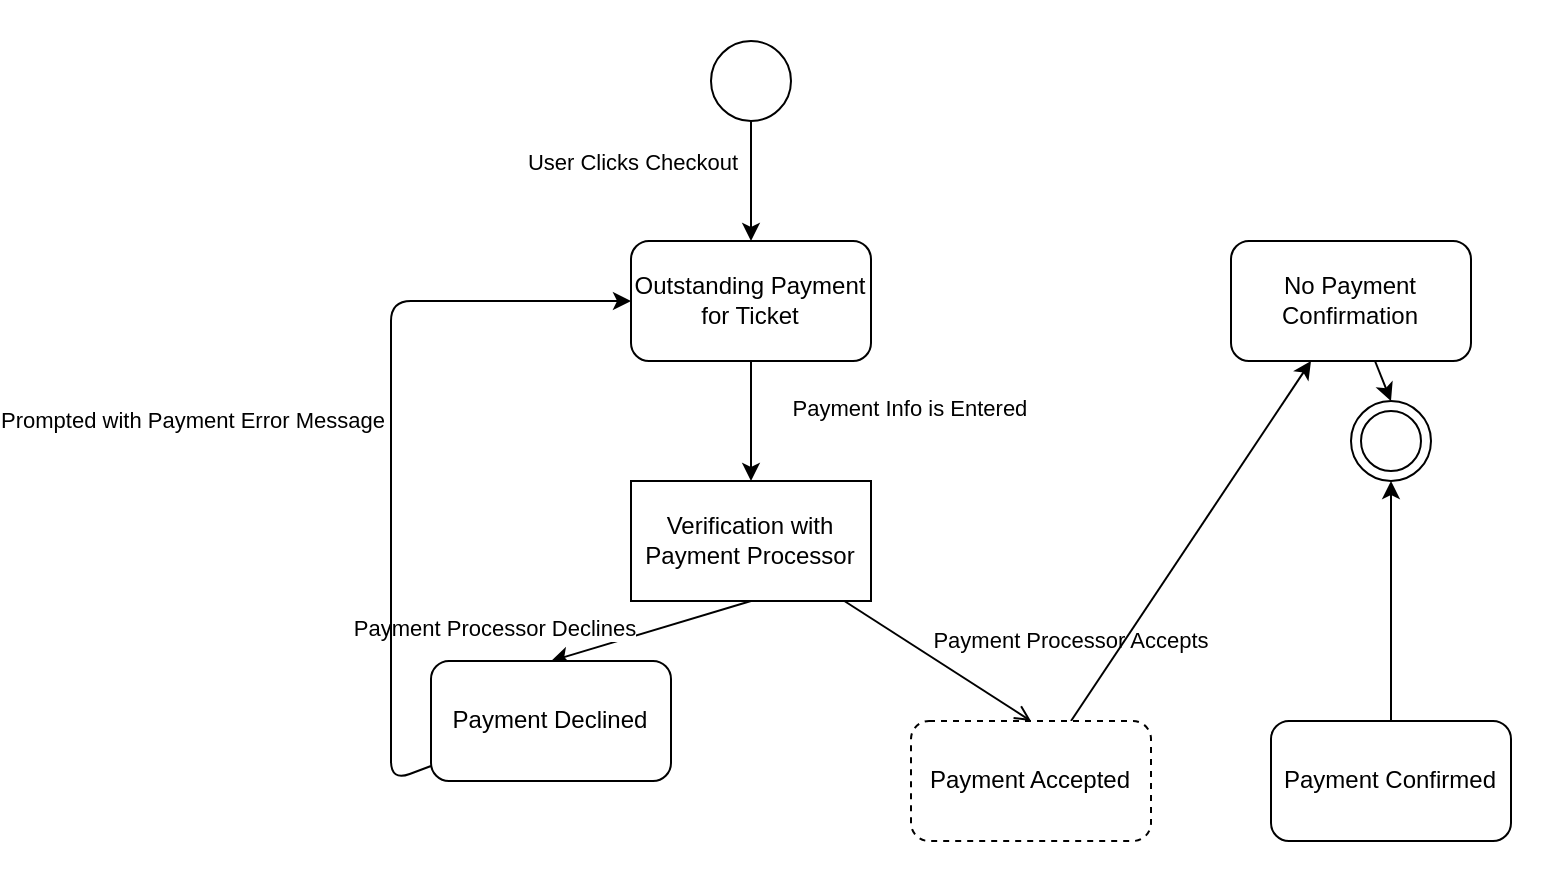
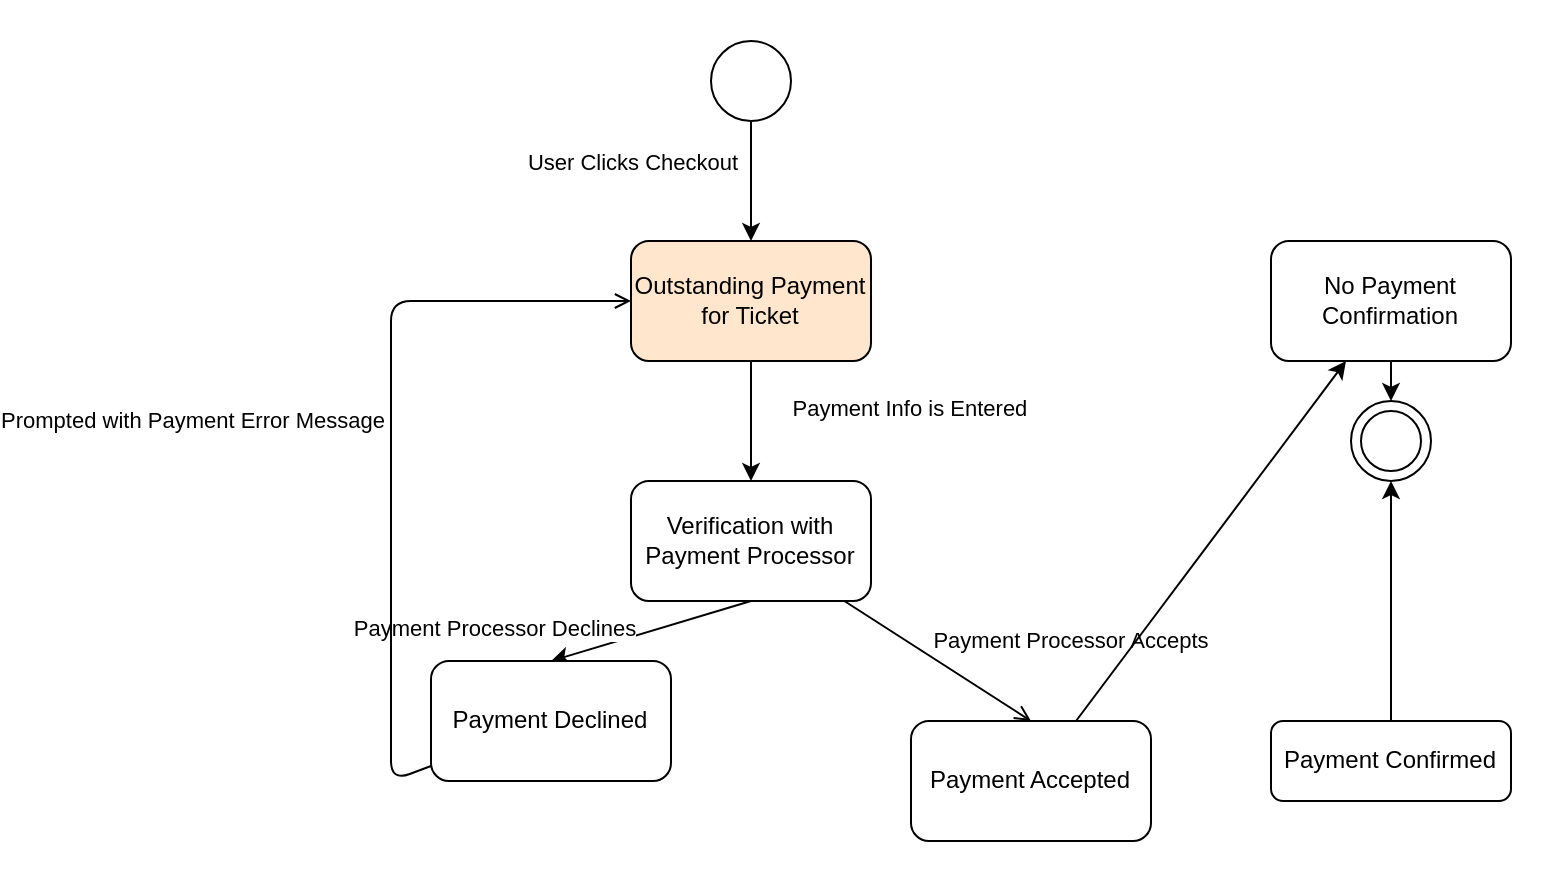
- <mxCell id="19" style="edgeStyle=none;html=1;entryX=0;entryY=0.5;entryDx=0;entryDy=0;fontColor=#000000;strokeColor=#000000;" edge="1" parent="1" source="21" target="9"><mxGeometry relative="1" as="geometry"><Array as="points"><mxPoint x="20" y="390" /><mxPoint x="20" y="150" /></Array></mxGeometry></mxCell>
+ <mxCell id="19" style="edgeStyle=none;html=1;entryX=0;entryY=0.5;entryDx=0;entryDy=0;fontColor=#000000;strokeColor=#000000;endArrow=open;" edge="1" parent="1" source="21" target="9"><mxGeometry relative="1" as="geometry"><Array as="points"><mxPoint x="20" y="390" /><mxPoint x="20" y="150" /></Array></mxGeometry></mxCell>
- <mxCell id="9" value="&lt;font color=&quot;#000000&quot;&gt;Outstanding Payment for Ticket&lt;br&gt;&lt;/font&gt;" style="rounded=1;whiteSpace=wrap;html=1;strokeColor=#000000;fillColor=#FFFFFF;" vertex="1" parent="1"><mxGeometry x="140" y="120" width="120" height="60" as="geometry" /></mxCell>
+ <mxCell id="9" value="&lt;font color=&quot;#000000&quot;&gt;Outstanding Payment for Ticket&lt;br&gt;&lt;/font&gt;" style="rounded=1;whiteSpace=wrap;html=1;strokeColor=#000000;fillColor=#ffe6cc;" vertex="1" parent="1"><mxGeometry x="140" y="120" width="120" height="60" as="geometry" /></mxCell>
- <mxCell id="16" value="No Payment Confirmation" style="rounded=1;whiteSpace=wrap;html=1;fontColor=#000000;strokeColor=#000000;fillColor=#FFFFFF;" vertex="1" parent="1"><mxGeometry x="440" y="120" width="120" height="60" as="geometry" /></mxCell>
+ <mxCell id="16" value="No Payment Confirmation" style="rounded=1;whiteSpace=wrap;html=1;fontColor=#000000;strokeColor=#000000;fillColor=#FFFFFF;" vertex="1" parent="1"><mxGeometry x="460" y="120" width="120" height="60" as="geometry" /></mxCell>
- <mxCell id="14" value="Verification with Payment Processor" style="whiteSpace=wrap;html=1;fontColor=#000000;strokeColor=#000000;fillColor=#FFFFFF;rounded=0;" vertex="1" parent="1"><mxGeometry x="140" y="240" width="120" height="60" as="geometry" /></mxCell>
+ <mxCell id="14" value="Verification with Payment Processor" style="rounded=1;whiteSpace=wrap;html=1;fontColor=#000000;strokeColor=#000000;fillColor=#FFFFFF;" vertex="1" parent="1"><mxGeometry x="140" y="240" width="120" height="60" as="geometry" /></mxCell>
- <mxCell id="18" value="Payment Accepted" style="rounded=1;whiteSpace=wrap;html=1;fontColor=#000000;strokeColor=#000000;fillColor=#FFFFFF;dashed=1;" vertex="1" parent="1"><mxGeometry x="280" y="360" width="120" height="60" as="geometry" /></mxCell>
+ <mxCell id="18" value="Payment Accepted" style="rounded=1;whiteSpace=wrap;html=1;fontColor=#000000;strokeColor=#000000;fillColor=#FFFFFF;" vertex="1" parent="1"><mxGeometry x="280" y="360" width="120" height="60" as="geometry" /></mxCell>
- <mxCell id="23" value="Payment Confirmed" style="whiteSpace=wrap;html=1;fillColor=#FFFFFF;strokeColor=#000000;fontColor=#000000;rounded=1;" vertex="1" parent="1"><mxGeometry x="460" y="360" width="120" height="60" as="geometry" /></mxCell>
+ <mxCell id="23" value="Payment Confirmed" style="whiteSpace=wrap;html=1;fillColor=#FFFFFF;strokeColor=#000000;fontColor=#000000;rounded=1;" vertex="1" parent="1"><mxGeometry x="460" y="360" width="120" height="40" as="geometry" /></mxCell>
